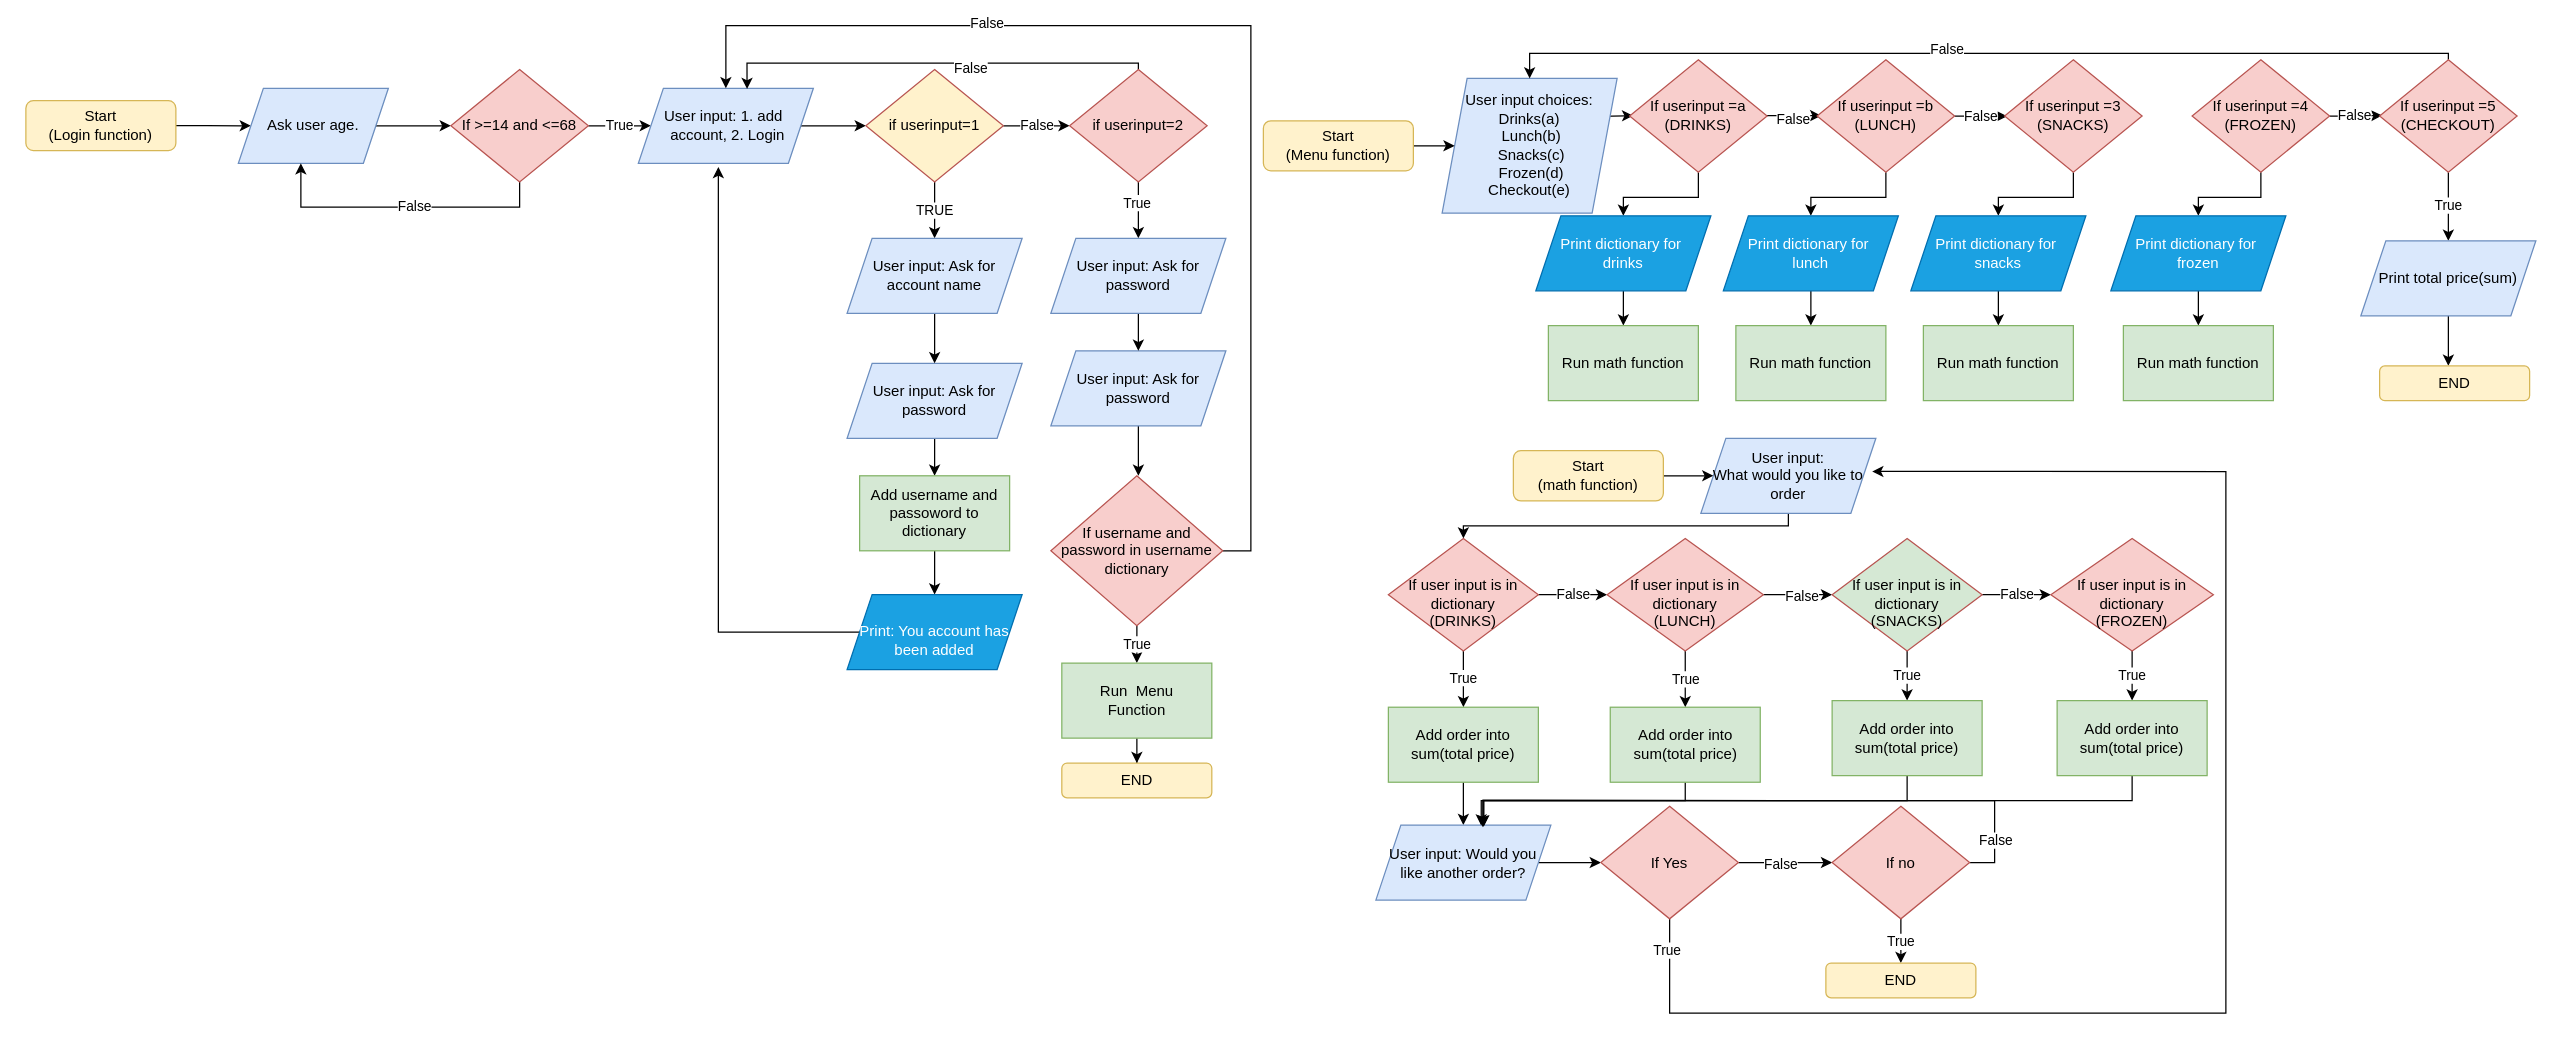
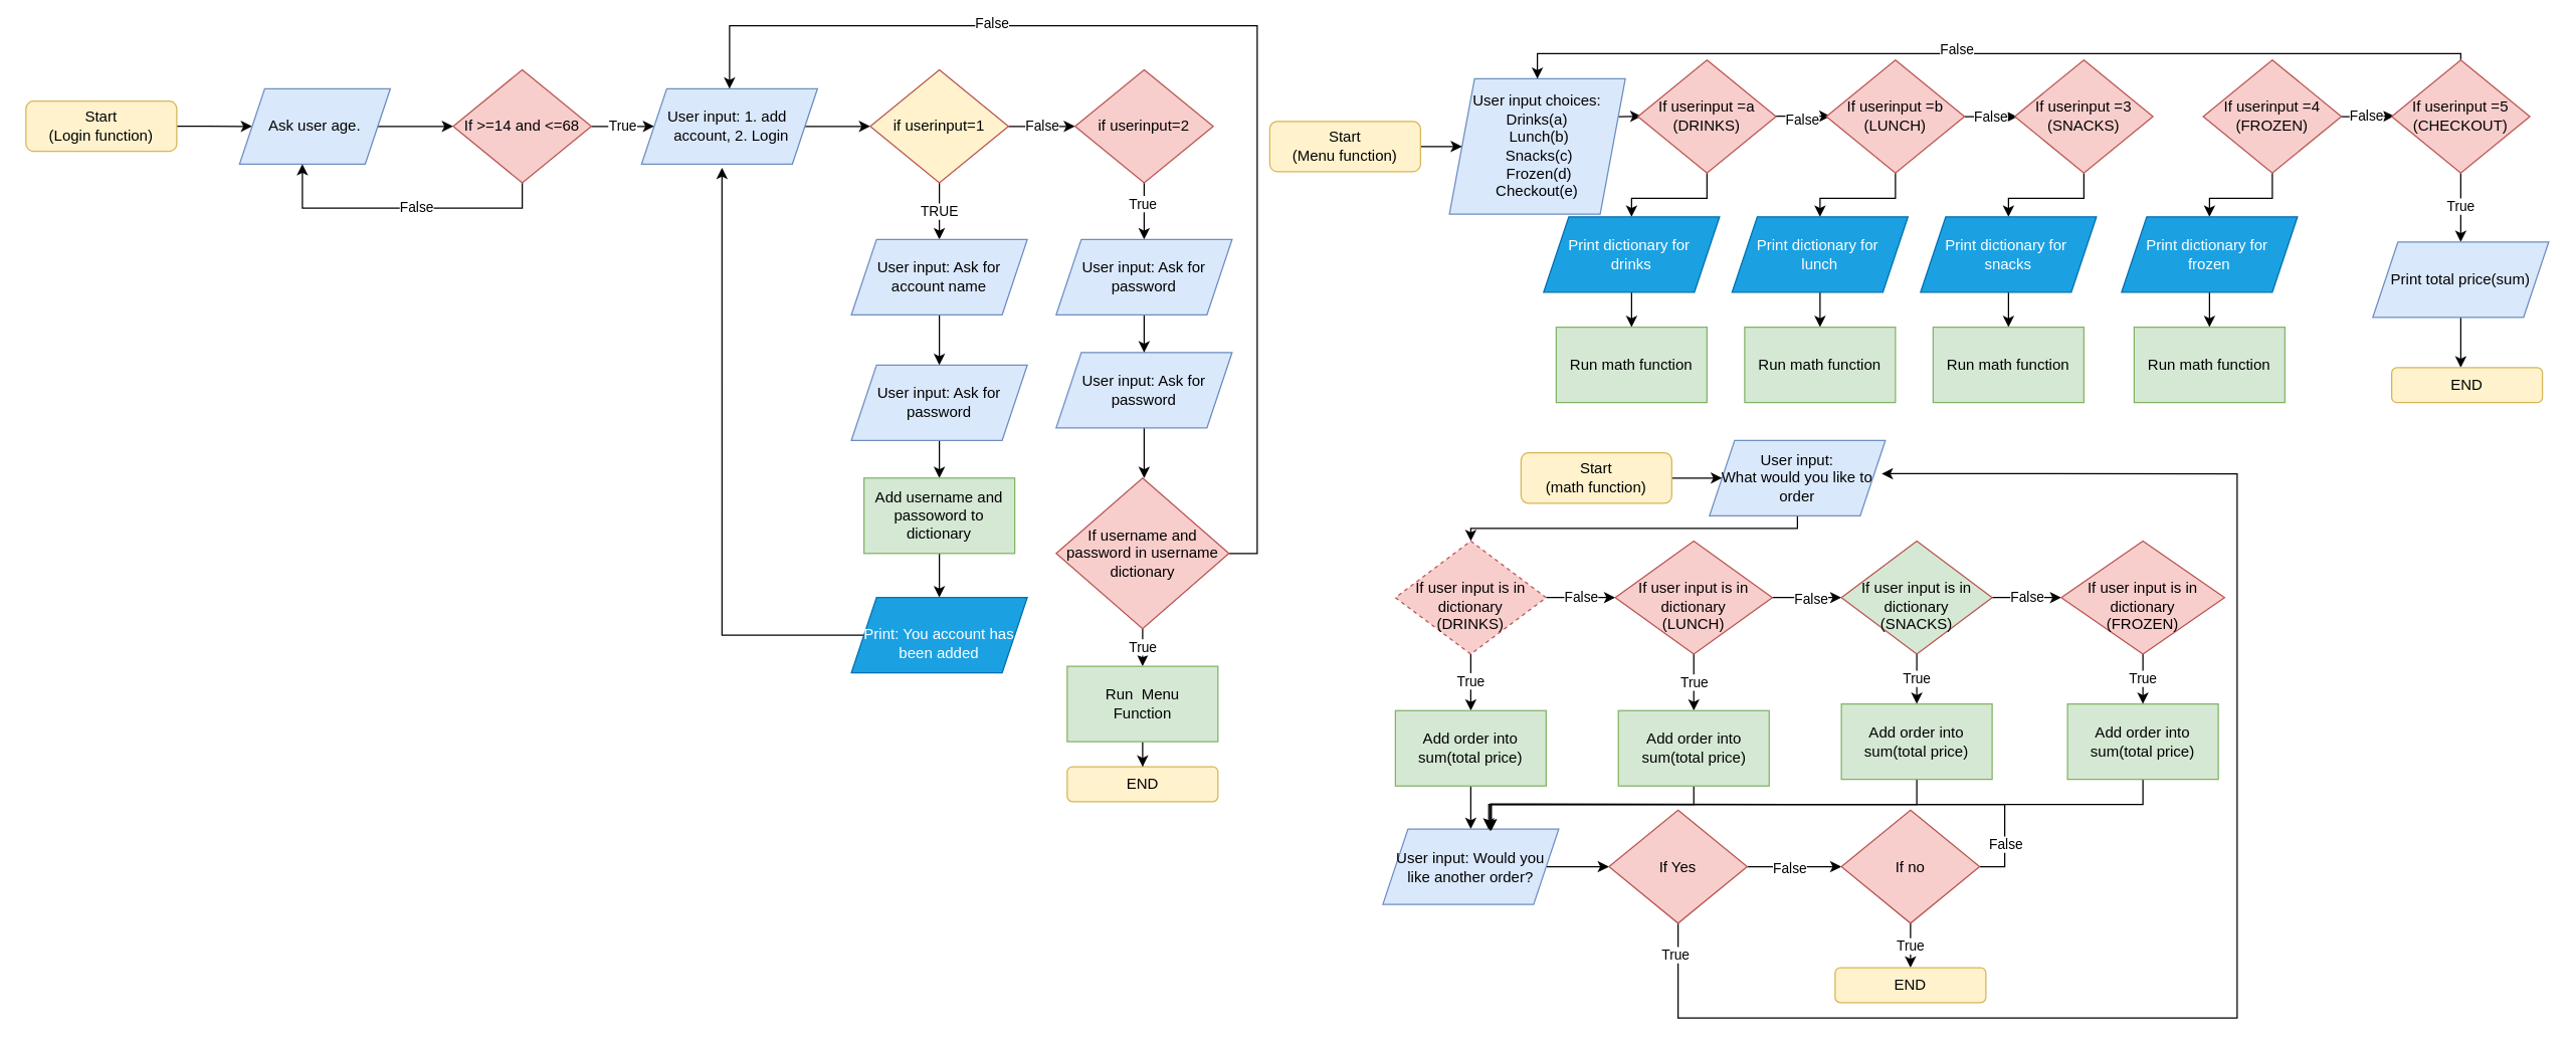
- <mxCell id="19" style="edgeStyle=orthogonalEdgeStyle;rounded=0;orthogonalLoop=1;jettySize=auto;html=1;entryX=0.621;entryY=0.009;entryDx=0;entryDy=0;entryPerimeter=0;" edge="1" parent="1" source="21" target="11"><mxGeometry relative="1" as="geometry"><mxPoint x="990" y="100.14" as="targetPoint" /><Array as="points"><mxPoint x="910" y="50" /><mxPoint x="597" y="50" /></Array></mxGeometry></mxCell>
- <mxCell id="20" value="False" style="edgeLabel;html=1;align=center;verticalAlign=middle;resizable=0;points=[];" vertex="1" connectable="0" parent="19"><mxGeometry x="-0.176" y="3" relative="1" as="geometry"><mxPoint as="offset" /></mxGeometry></mxCell>
- <mxCell id="57" value="&lt;br&gt;If user input is in dictionary&lt;br&gt;(DRINKS)" style="rhombus;whiteSpace=wrap;html=1;fillColor=#f8cecc;strokeColor=#b85450;" parent="1" vertex="1"><mxGeometry x="1110" y="430.28" width="120" height="90" as="geometry" /></mxCell>
+ <mxCell id="57" value="&lt;br&gt;If user input is in dictionary&lt;br&gt;(DRINKS)" style="rhombus;whiteSpace=wrap;html=1;fillColor=#f8cecc;strokeColor=#b85450;dashed=1;" parent="1" vertex="1"><mxGeometry x="1110" y="430.28" width="120" height="90" as="geometry" /></mxCell>
